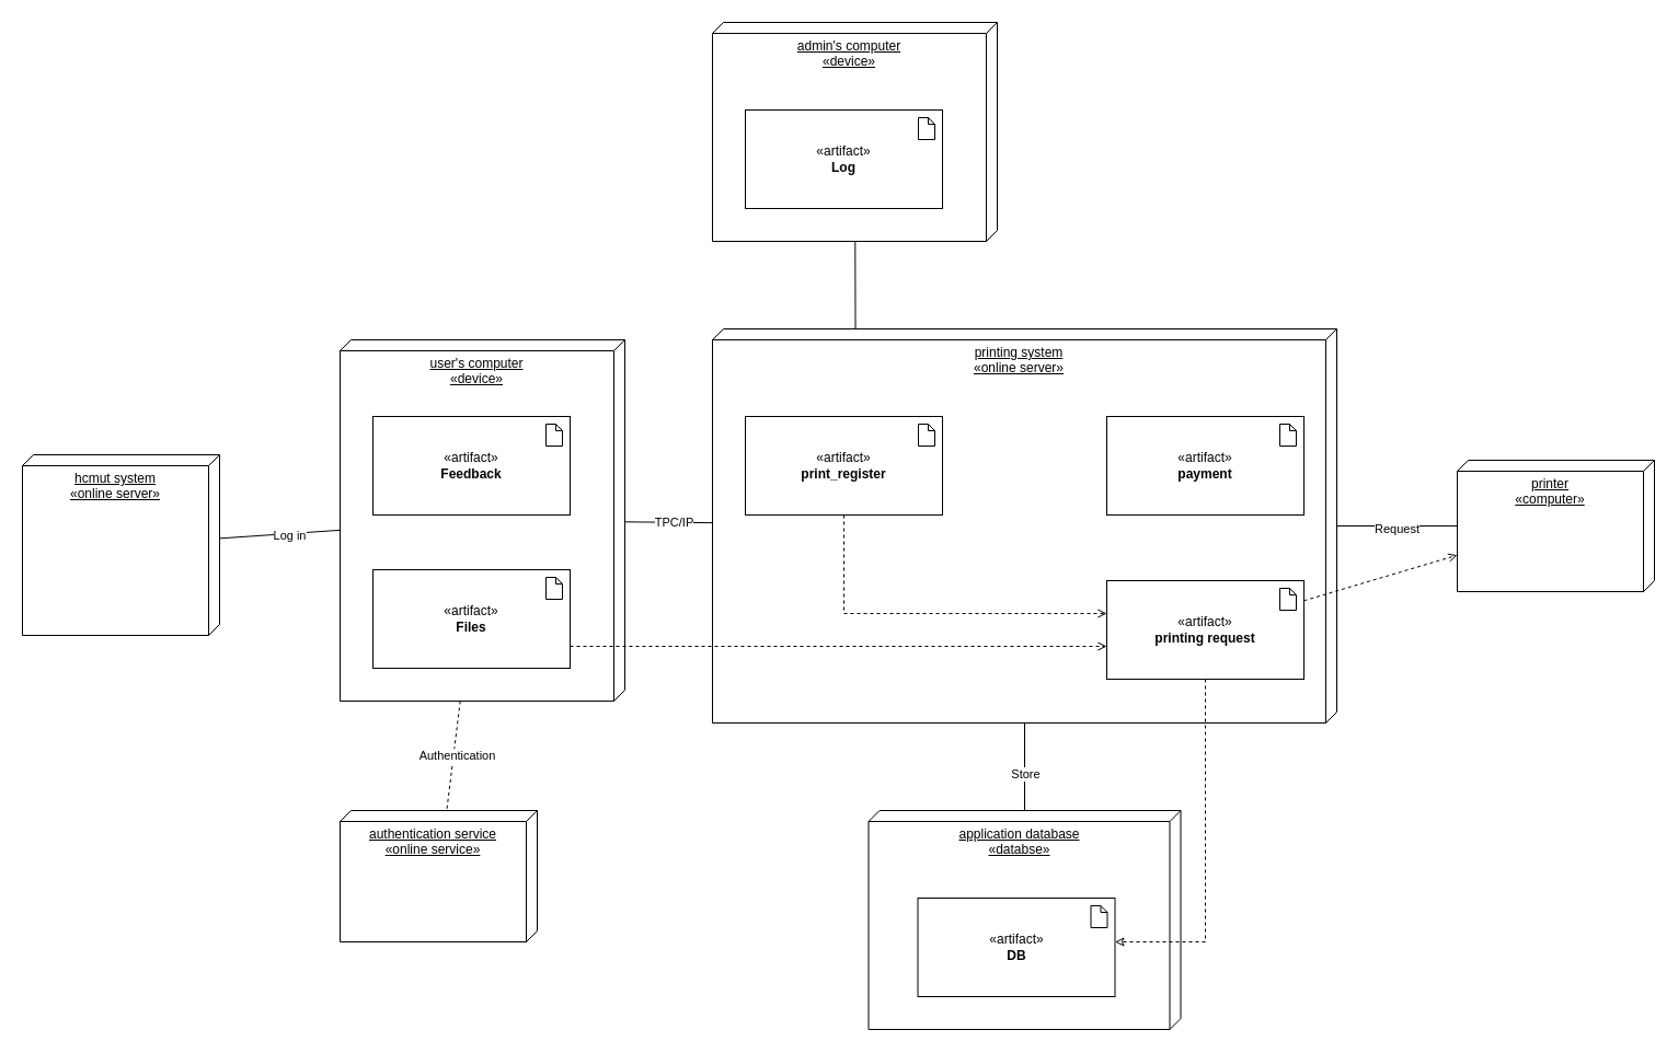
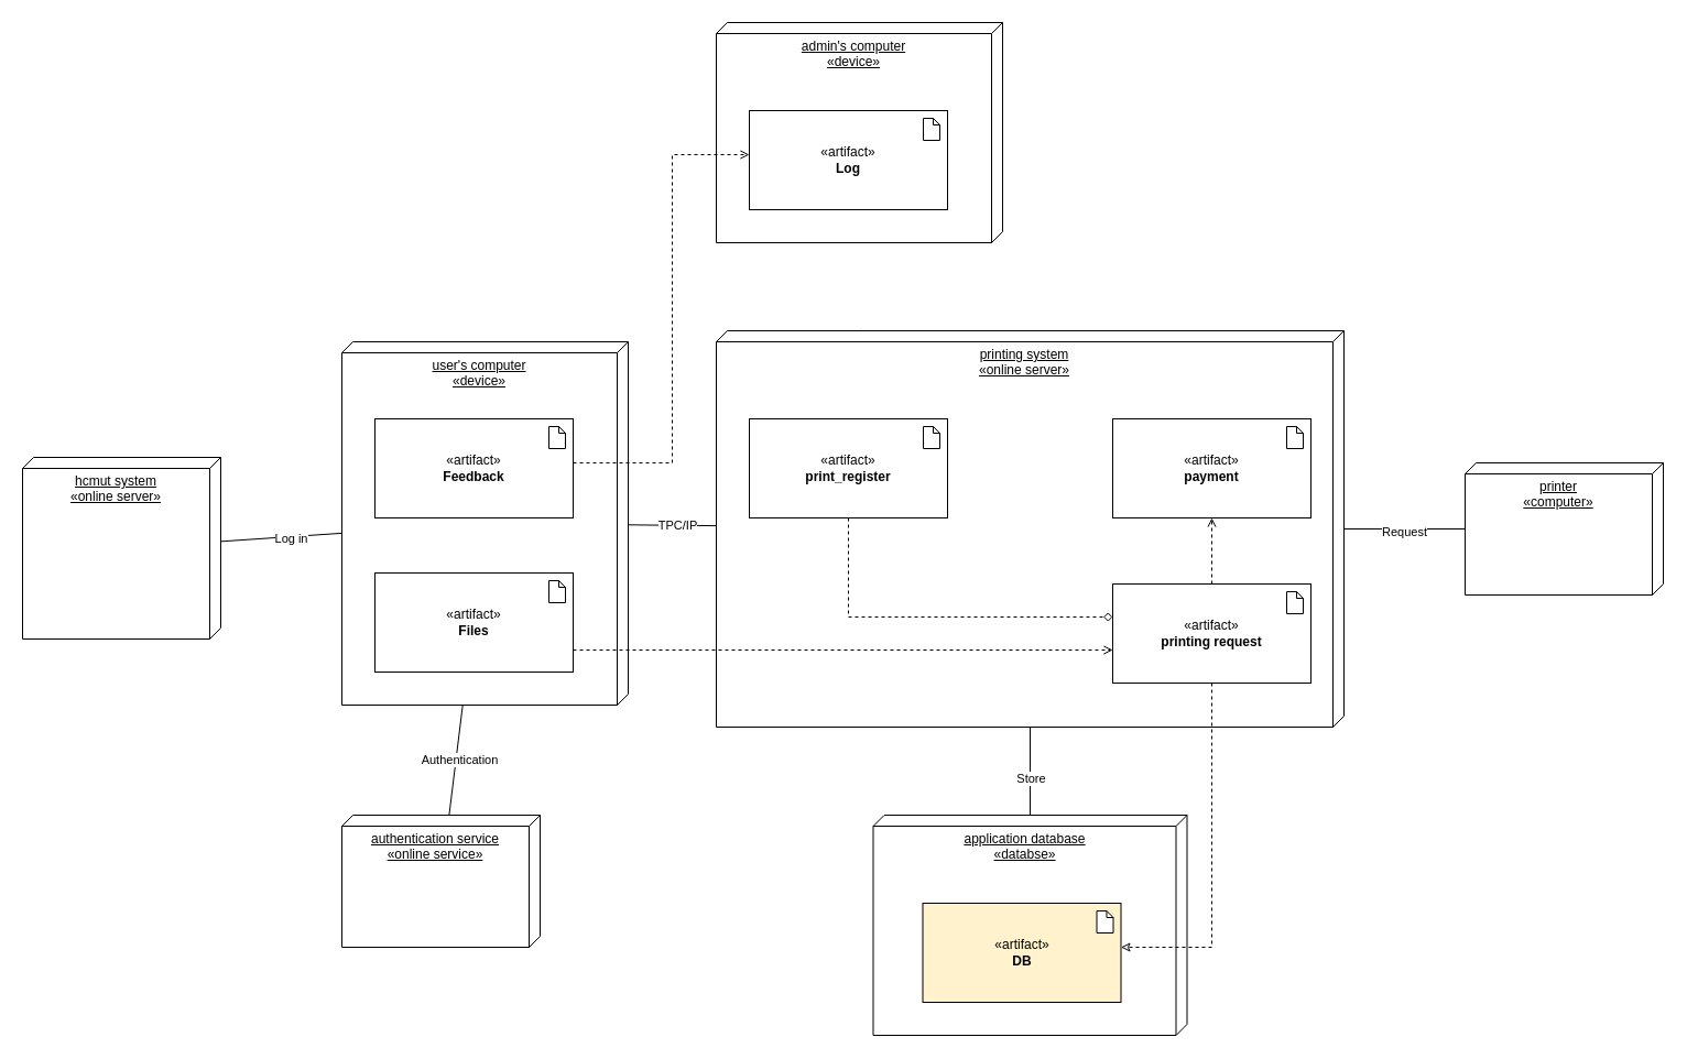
- <mxCell id="14" value="" style="endArrow=none;html=1;rounded=0;exitX=-0.001;exitY=0.771;exitDx=0;exitDy=0;exitPerimeter=0;" edge="1" parent="1" source="36" target="18"><mxGeometry width="50" height="50" relative="1" as="geometry"><mxPoint x="760" y="300" as="sourcePoint" /><mxPoint x="761" y="219" as="targetPoint" /></mxGeometry></mxCell>
+ <mxCell id="14" value="" style="endArrow=none;html=1;rounded=0;exitX=-0.001;exitY=0.771;exitDx=0;exitDy=0;exitPerimeter=0;" edge="1" parent="1" source="36" target="45"><mxGeometry width="50" height="50" relative="1" as="geometry"><mxPoint x="760" y="300" as="sourcePoint" /><mxPoint x="761" y="219" as="targetPoint" /></mxGeometry></mxCell>
+ <mxCell id="49" value="" style="html=1;verticalAlign=bottom;labelBackgroundColor=none;endArrow=open;endFill=0;dashed=1;rounded=0;edgeStyle=orthogonalEdgeStyle;" edge="1" parent="1" source="28" target="20"><mxGeometry width="160" relative="1" as="geometry"><mxPoint x="240" y="620" as="sourcePoint" /><mxPoint x="400" y="620" as="targetPoint" /><Array as="points"><mxPoint x="610" y="420" /><mxPoint x="610" y="140" /></Array></mxGeometry></mxCell>
- <mxCell id="47" value="" style="html=1;verticalAlign=bottom;labelBackgroundColor=none;endArrow=open;endFill=0;dashed=1;rounded=0;" edge="1" parent="35" source="38" target="16"><mxGeometry width="160" relative="1" as="geometry"><mxPoint x="550" y="430" as="sourcePoint" /><mxPoint x="710" y="430" as="targetPoint" /></mxGeometry></mxCell>
+ <mxCell id="47" value="" style="html=1;verticalAlign=bottom;labelBackgroundColor=none;endArrow=open;endFill=0;dashed=1;rounded=0;" edge="1" parent="35" source="38" target="45"><mxGeometry width="160" relative="1" as="geometry"><mxPoint x="550" y="430" as="sourcePoint" /><mxPoint x="710" y="430" as="targetPoint" /></mxGeometry></mxCell>
- <mxCell id="43" value="" style="html=1;verticalAlign=bottom;labelBackgroundColor=none;endArrow=open;endFill=0;dashed=1;rounded=0;edgeStyle=orthogonalEdgeStyle;" edge="1" parent="35" source="41" target="38"><mxGeometry width="160" relative="1" as="geometry"><mxPoint x="130" y="160" as="sourcePoint" /><mxPoint x="130" y="240" as="targetPoint" /><Array as="points"><mxPoint x="120" y="260" /></Array></mxGeometry></mxCell>
+ <mxCell id="43" value="" style="html=1;verticalAlign=bottom;labelBackgroundColor=none;endArrow=diamond;endFill=0;dashed=1;rounded=0;edgeStyle=orthogonalEdgeStyle;" edge="1" parent="35" source="41" target="38"><mxGeometry width="160" relative="1" as="geometry"><mxPoint x="130" y="160" as="sourcePoint" /><mxPoint x="130" y="240" as="targetPoint" /><Array as="points"><mxPoint x="120" y="260" /></Array></mxGeometry></mxCell>
- <mxCell id="6" value="" style="endArrow=none;html=1;rounded=0;dashed=1;" edge="1" parent="1" source="23" target="3"><mxGeometry width="50" height="50" relative="1" as="geometry"><mxPoint x="640" y="630" as="sourcePoint" /><mxPoint x="690" y="580" as="targetPoint" /></mxGeometry></mxCell>
+ <mxCell id="6" value="" style="endArrow=none;html=1;rounded=0;" edge="1" parent="1" source="23" target="3"><mxGeometry width="50" height="50" relative="1" as="geometry"><mxPoint x="640" y="630" as="sourcePoint" /><mxPoint x="690" y="580" as="targetPoint" /></mxGeometry></mxCell>
- <mxCell id="33" value="«artifact»&lt;br&gt;&lt;b&gt;DB&lt;/b&gt;" style="html=1;dropTarget=0;whiteSpace=wrap;movable=1;resizable=1;rotatable=1;deletable=1;editable=1;locked=0;connectable=1;" vertex="1" parent="32"><mxGeometry width="180" height="90" as="geometry" /></mxCell>
+ <mxCell id="33" value="«artifact»&lt;br&gt;&lt;b&gt;DB&lt;/b&gt;" style="html=1;dropTarget=0;whiteSpace=wrap;movable=1;resizable=1;rotatable=1;deletable=1;editable=1;locked=0;connectable=1;fillColor=#fff2cc;" vertex="1" parent="32"><mxGeometry width="180" height="90" as="geometry" /></mxCell>
